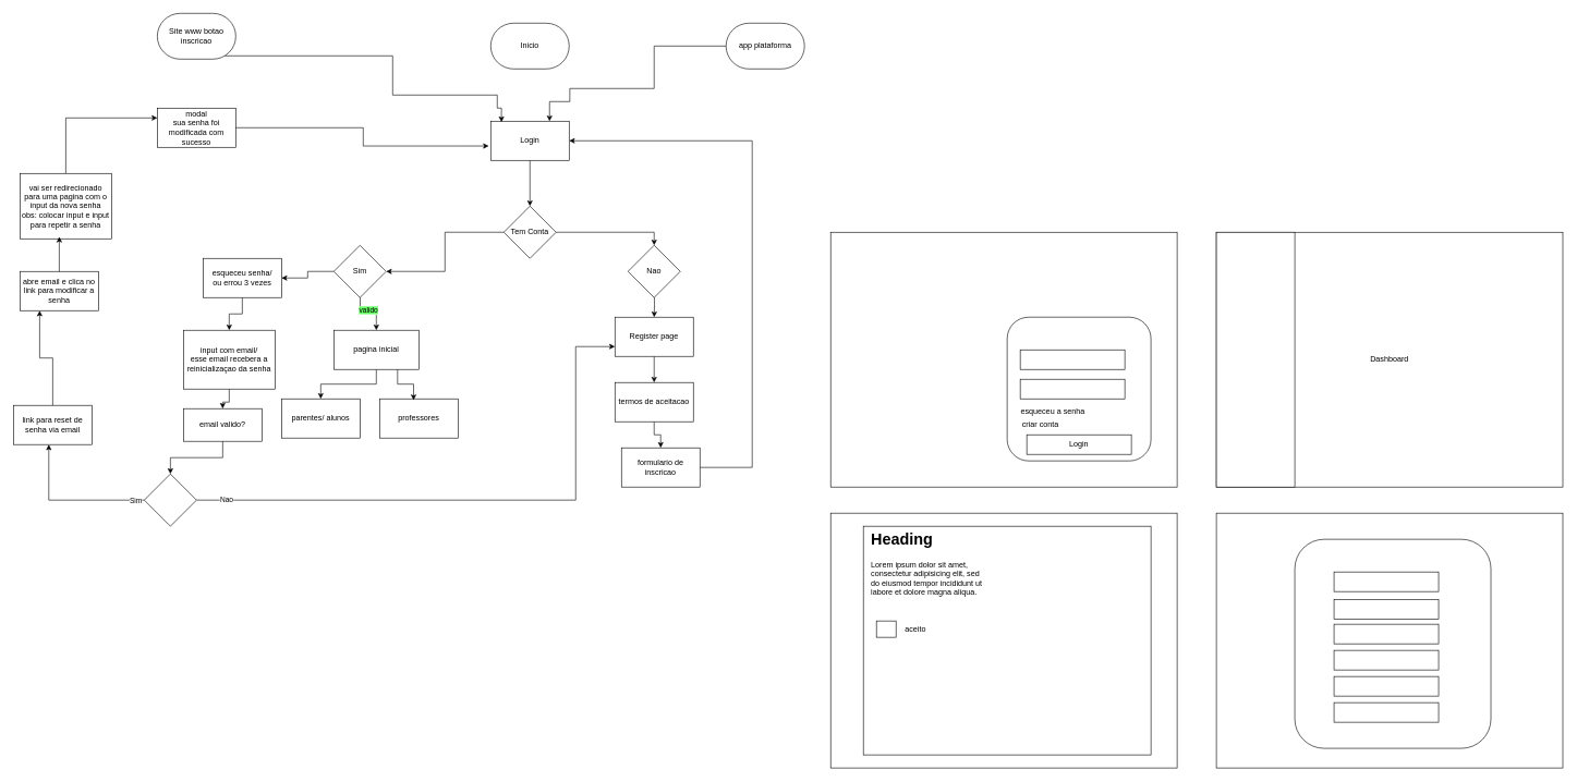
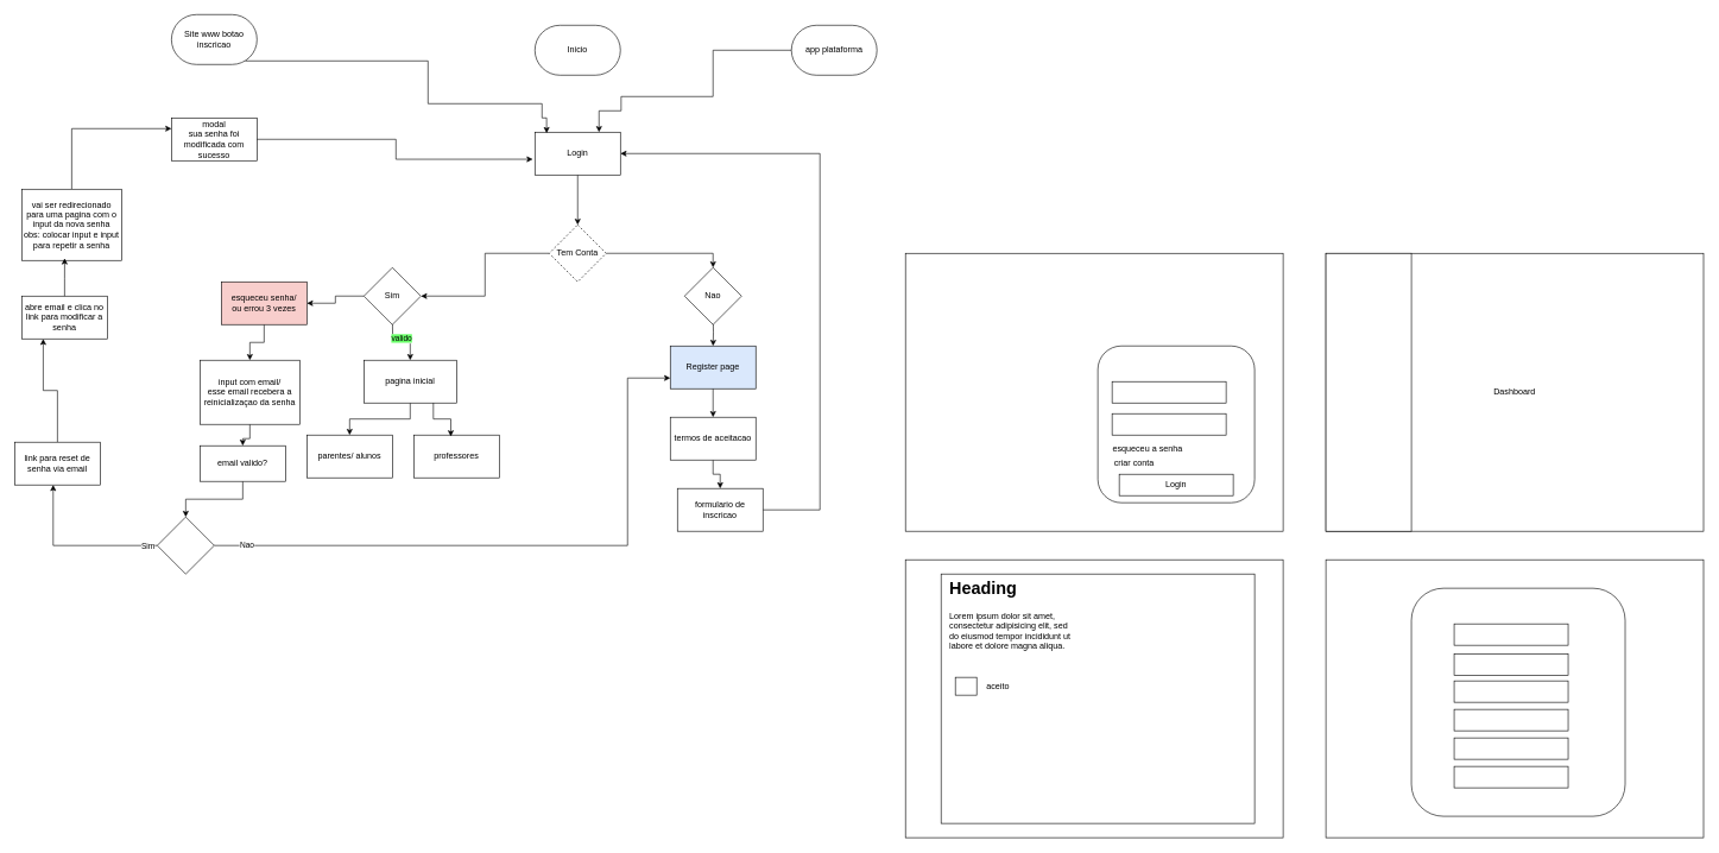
- <mxCell id="5" value="Tem Conta" style="rhombus;whiteSpace=wrap;html=1;" vertex="1" parent="1"><mxGeometry x="770" y="315" width="80" height="80" as="geometry" /></mxCell>
+ <mxCell id="5" value="Tem Conta" style="rhombus;whiteSpace=wrap;html=1;dashed=1;" vertex="1" parent="1"><mxGeometry x="770" y="315" width="80" height="80" as="geometry" /></mxCell>
- <mxCell id="23" value="esqueceu senha/&lt;div&gt;ou errou 3 vezes&lt;/div&gt;" style="whiteSpace=wrap;html=1;rounded=0;" vertex="1" parent="1"><mxGeometry x="310" y="395" width="120" height="60" as="geometry" /></mxCell>
+ <mxCell id="23" value="esqueceu senha/&lt;div&gt;ou errou 3 vezes&lt;/div&gt;" style="whiteSpace=wrap;html=1;rounded=0;fillColor=#f8cecc;" vertex="1" parent="1"><mxGeometry x="310" y="395" width="120" height="60" as="geometry" /></mxCell>
- <mxCell id="12" value="Register page" style="rounded=0;whiteSpace=wrap;html=1;" vertex="1" parent="1"><mxGeometry x="940" y="485" width="120" height="60" as="geometry" /></mxCell>
+ <mxCell id="12" value="Register page" style="rounded=0;whiteSpace=wrap;html=1;fillColor=#dae8fc;" vertex="1" parent="1"><mxGeometry x="940" y="485" width="120" height="60" as="geometry" /></mxCell>
